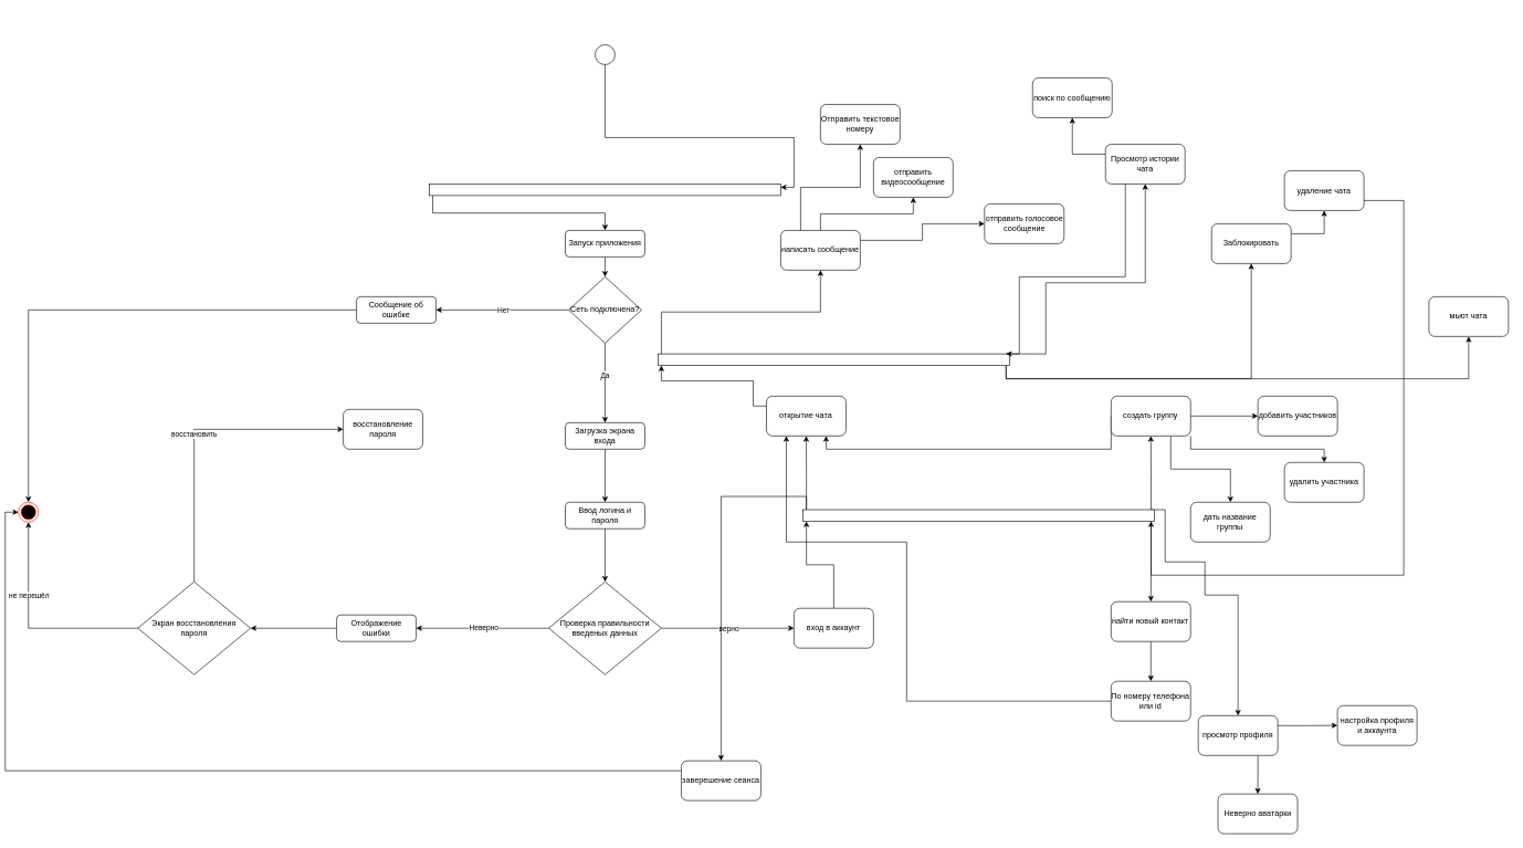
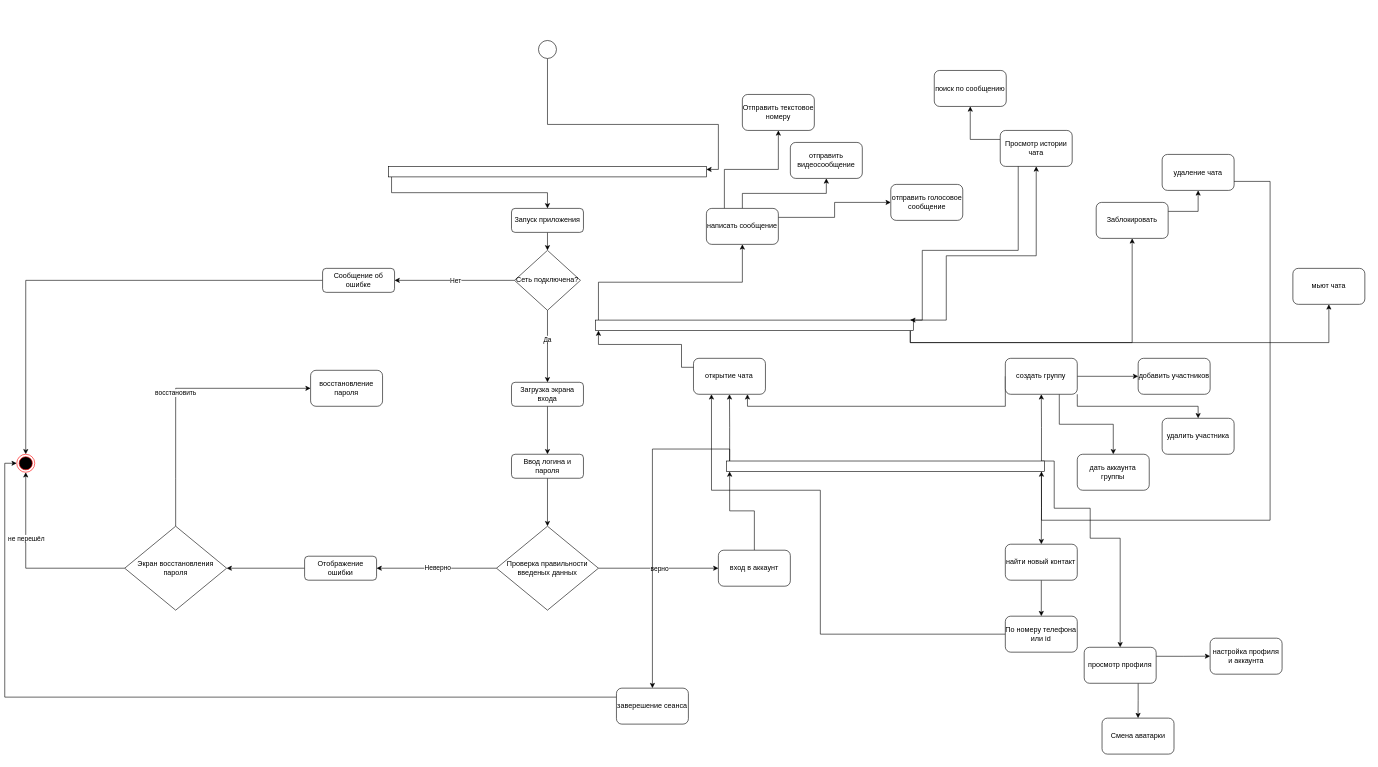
- <mxCell id="55" value="дать название группы" style="rounded=1;whiteSpace=wrap;html=1;" vertex="1" parent="1"><mxGeometry x="1788.474" y="757" width="120" height="60" as="geometry" /></mxCell>
+ <mxCell id="55" value="дать аккаунта группы" style="rounded=1;whiteSpace=wrap;html=1;" vertex="1" parent="1"><mxGeometry x="1788.474" y="757" width="120" height="60" as="geometry" /></mxCell>
- <mxCell id="78" value="Неверно аватарки" style="rounded=1;whiteSpace=wrap;html=1;" vertex="1" parent="1"><mxGeometry x="1829.765" y="1197" width="120" height="60" as="geometry" /></mxCell>
+ <mxCell id="78" value="Смена аватарки" style="rounded=1;whiteSpace=wrap;html=1;" vertex="1" parent="1"><mxGeometry x="1829.765" y="1197" width="120" height="60" as="geometry" /></mxCell>
